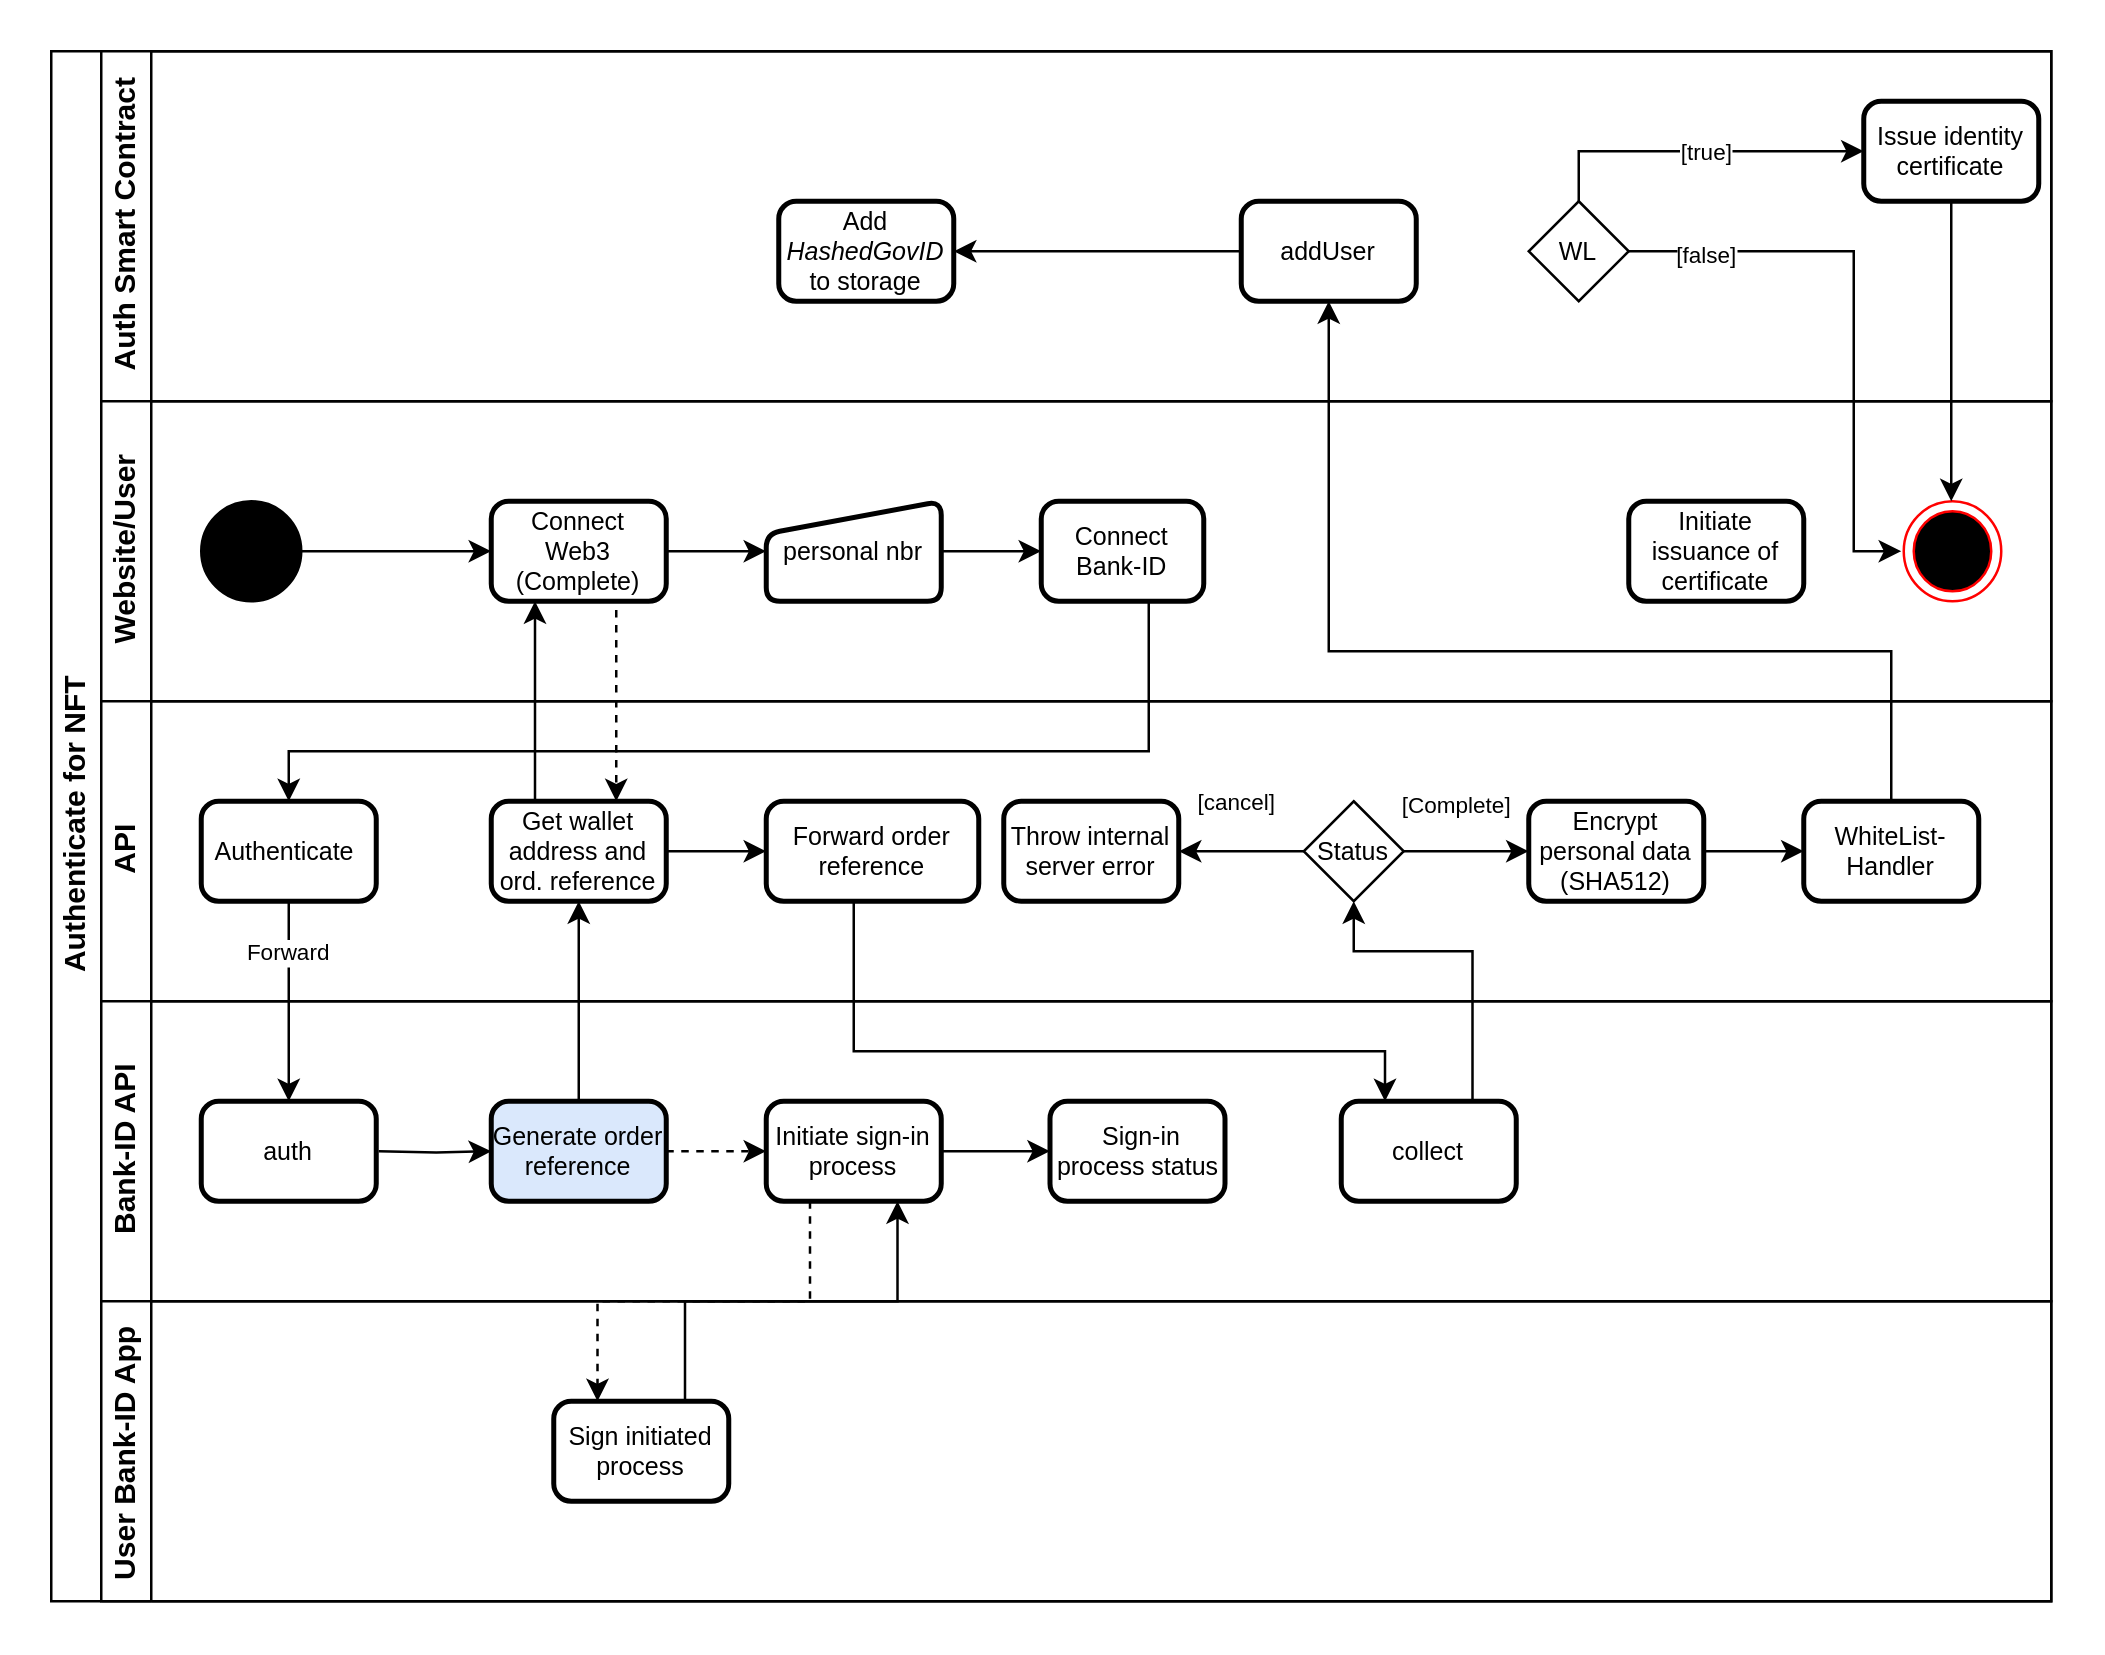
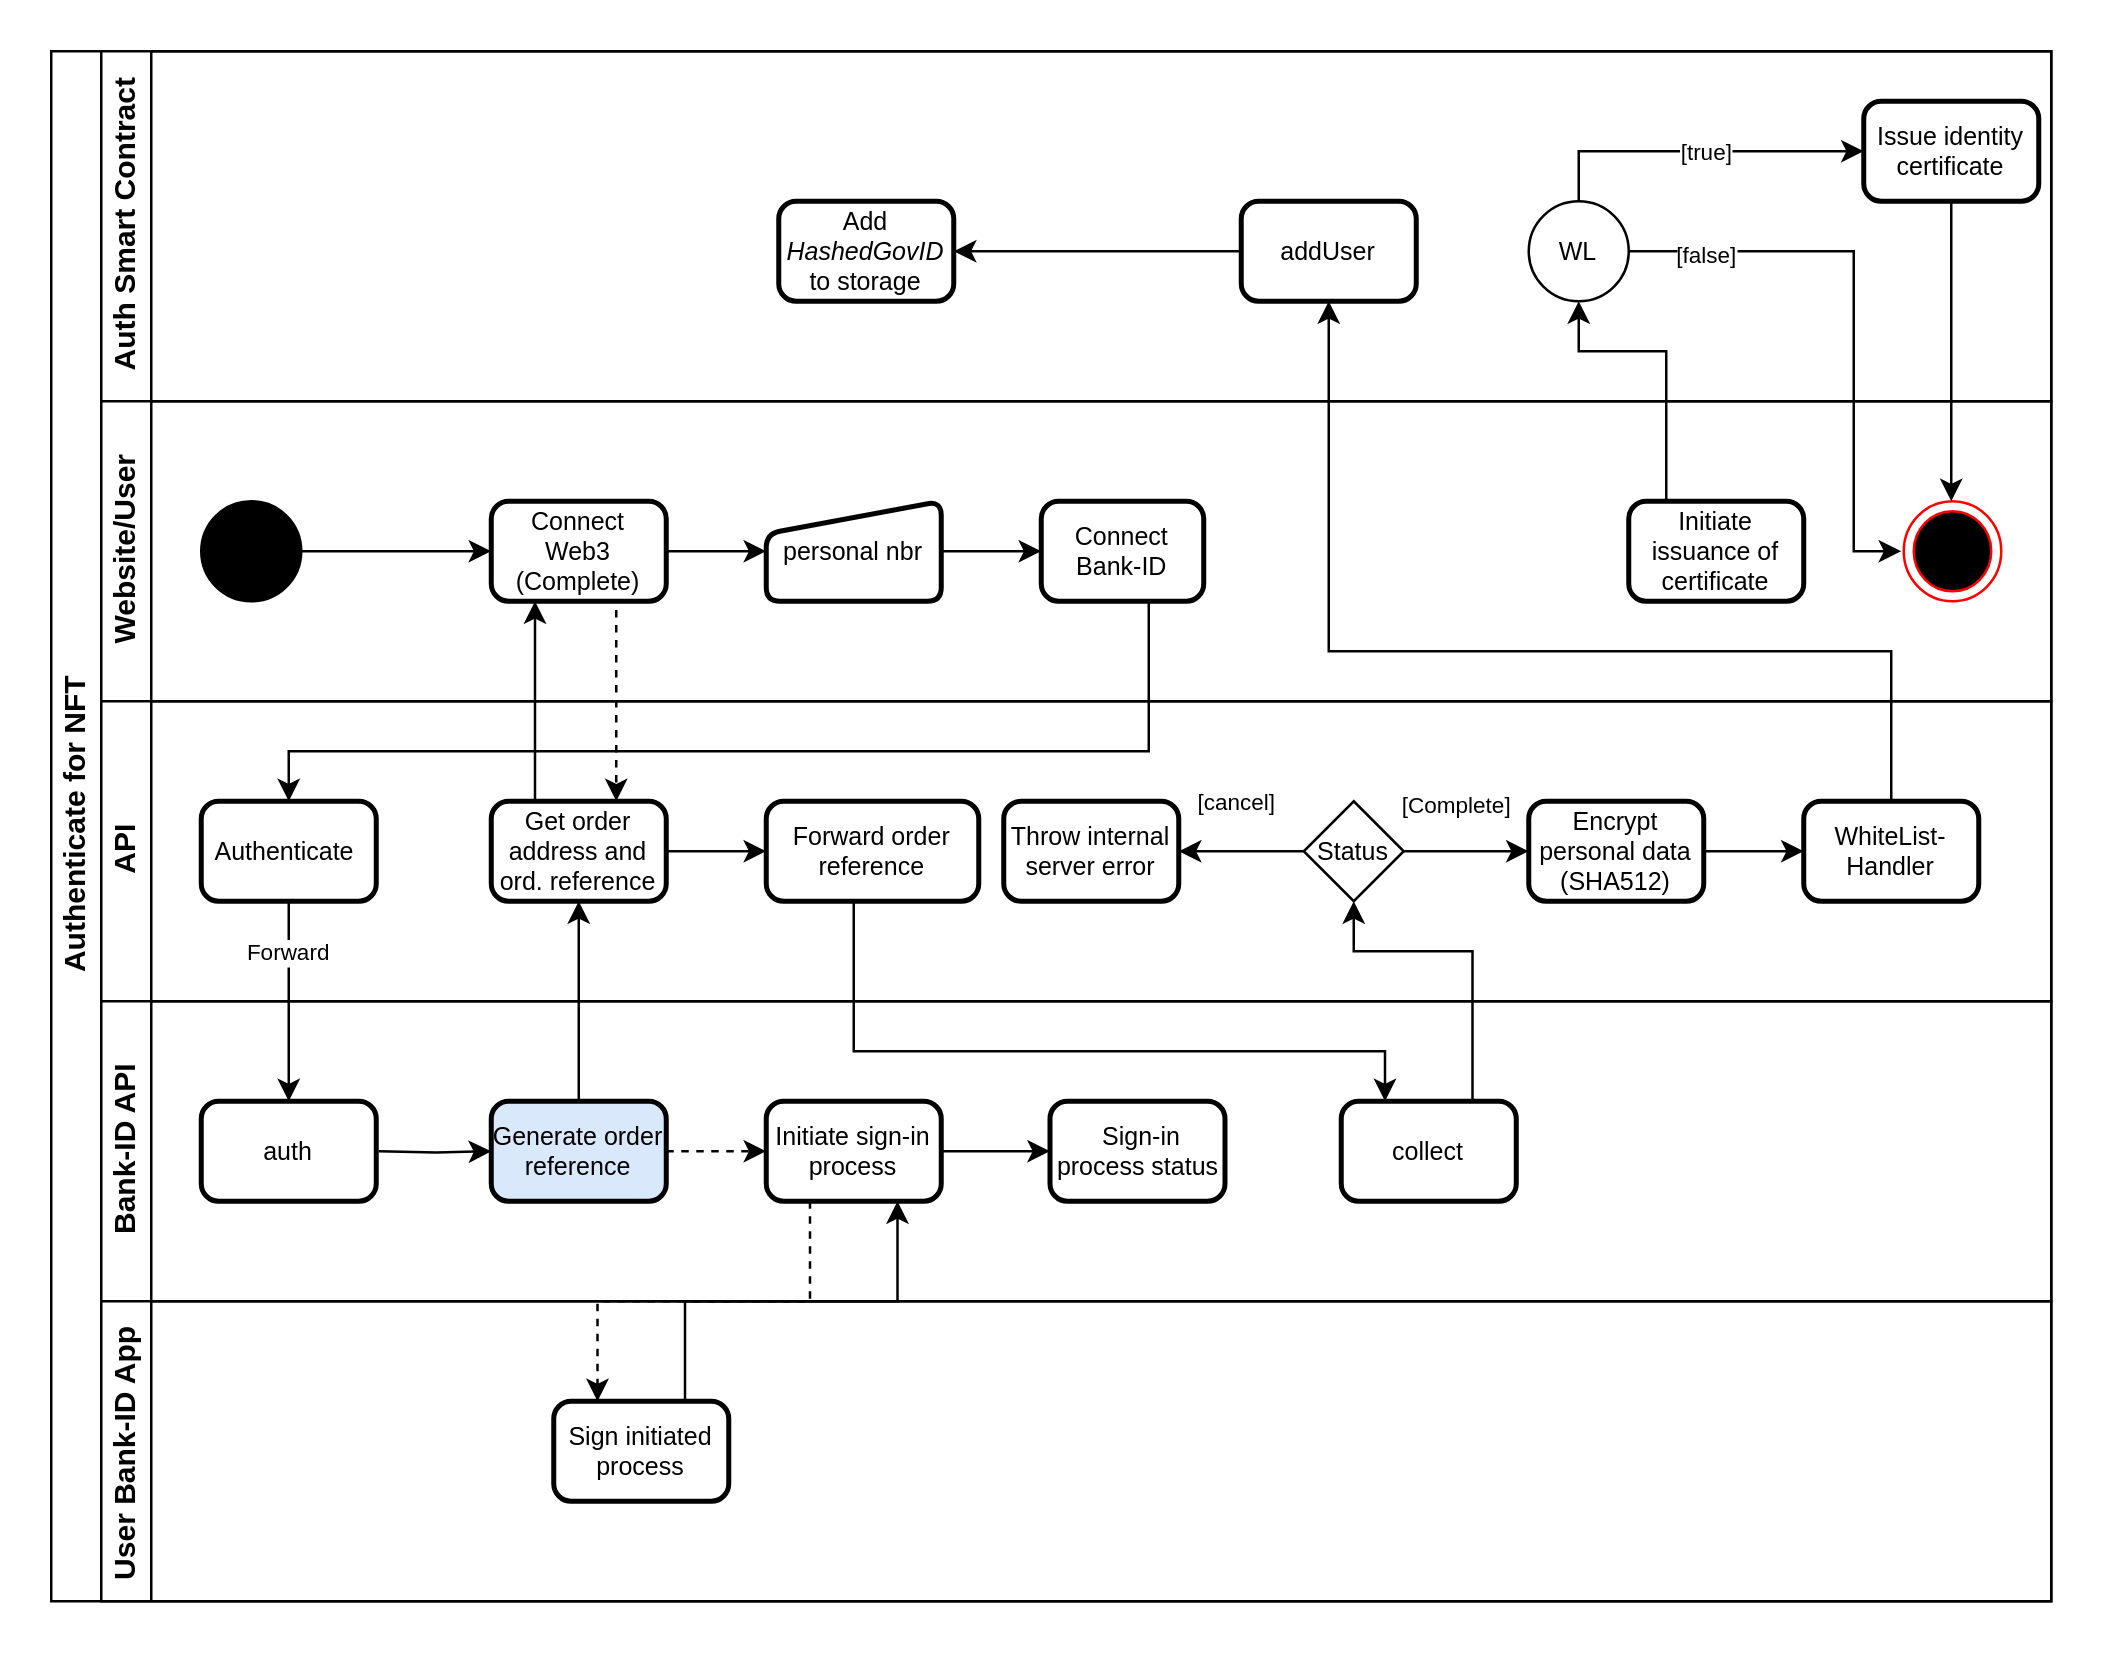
- <mxCell id="8" value="&lt;font style=&quot;font-size: 10px&quot;&gt;WL&lt;/font&gt;" style="rhombus;whiteSpace=wrap;html=1;fontFamily=Helvetica;fontSize=12;fontColor=#000000;align=center;" parent="7" vertex="1"><mxGeometry x="571" y="60" width="40" height="40" as="geometry" /></mxCell>
+ <mxCell id="8" value="&lt;font style=&quot;font-size: 10px&quot;&gt;WL&lt;/font&gt;" style="ellipse;whiteSpace=wrap;html=1;fontFamily=Helvetica;fontSize=12;fontColor=#000000;align=center;" parent="7" vertex="1"><mxGeometry x="571" y="60" width="40" height="40" as="geometry" /></mxCell>
+ <mxCell id="56" style="edgeStyle=orthogonalEdgeStyle;rounded=0;orthogonalLoop=1;jettySize=auto;html=1;exitX=0.5;exitY=0;exitDx=0;exitDy=0;entryX=0.5;entryY=1;entryDx=0;entryDy=0;fontSize=10;strokeColor=default;" edge="1" parent="2" source="23" target="8"><mxGeometry relative="1" as="geometry"><Array as="points"><mxPoint x="646" y="120" /><mxPoint x="611" y="120" /></Array></mxGeometry></mxCell>
- <mxCell id="34" value="&lt;font style=&quot;font-size: 10px&quot;&gt;Get wallet address and ord. reference&lt;/font&gt;" style="rounded=1;html=1;absoluteArcSize=1;arcSize=14;strokeWidth=2;fontSize=7;whiteSpace=wrap;" vertex="1" parent="26"><mxGeometry x="156" y="40" width="70" height="40" as="geometry" /></mxCell>
+ <mxCell id="34" value="&lt;font style=&quot;font-size: 10px&quot;&gt;Get order address and ord. reference&lt;/font&gt;" style="rounded=1;html=1;absoluteArcSize=1;arcSize=14;strokeWidth=2;fontSize=7;whiteSpace=wrap;" vertex="1" parent="26"><mxGeometry x="156" y="40" width="70" height="40" as="geometry" /></mxCell>
